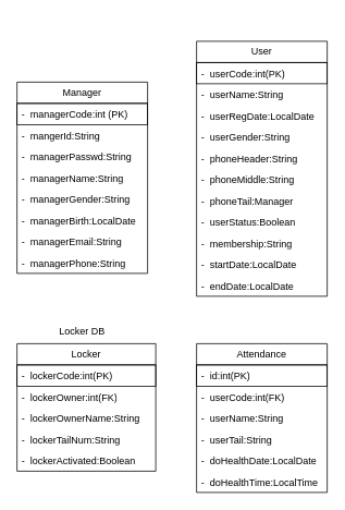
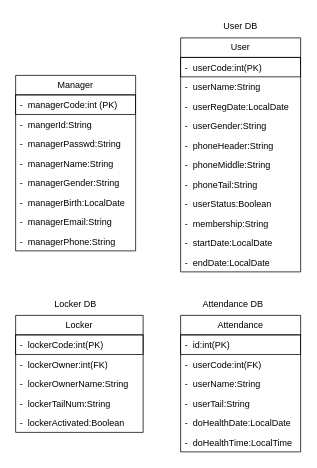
+ <mxCell id="23" value="User DB" style="text;html=1;strokeColor=none;fillColor=none;align=center;verticalAlign=middle;whiteSpace=wrap;rounded=0;" vertex="1" parent="1"><mxGeometry x="275" y="20" width="90" height="30" as="geometry" /></mxCell>
- <mxCell id="18" value="-&amp;nbsp; phoneTail:Manager" style="text;strokeColor=none;fillColor=none;align=left;verticalAlign=top;spacingLeft=4;spacingRight=4;overflow=hidden;rotatable=0;points=[[0,0.5],[1,0.5]];portConstraint=eastwest;whiteSpace=wrap;html=1;" vertex="1" parent="11"><mxGeometry y="182" width="160" height="26" as="geometry" /></mxCell>
+ <mxCell id="18" value="-&amp;nbsp; phoneTail:String" style="text;strokeColor=none;fillColor=none;align=left;verticalAlign=top;spacingLeft=4;spacingRight=4;overflow=hidden;rotatable=0;points=[[0,0.5],[1,0.5]];portConstraint=eastwest;whiteSpace=wrap;html=1;" vertex="1" parent="11"><mxGeometry y="182" width="160" height="26" as="geometry" /></mxCell>
+ <mxCell id="38" value="Attendance DB" style="text;html=1;strokeColor=none;fillColor=none;align=center;verticalAlign=middle;whiteSpace=wrap;rounded=0;" vertex="1" parent="1"><mxGeometry x="265" y="390" width="90" height="30" as="geometry" /></mxCell>
